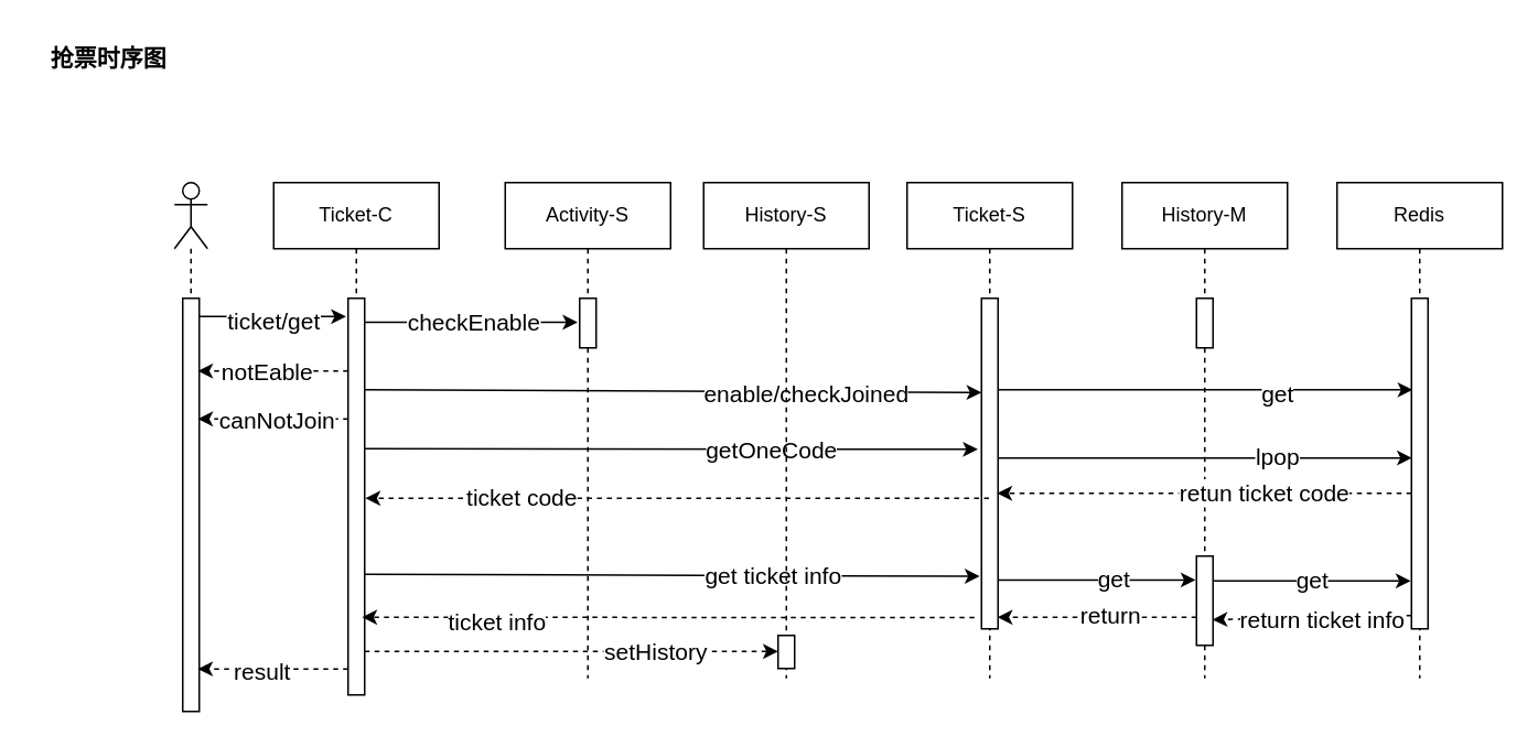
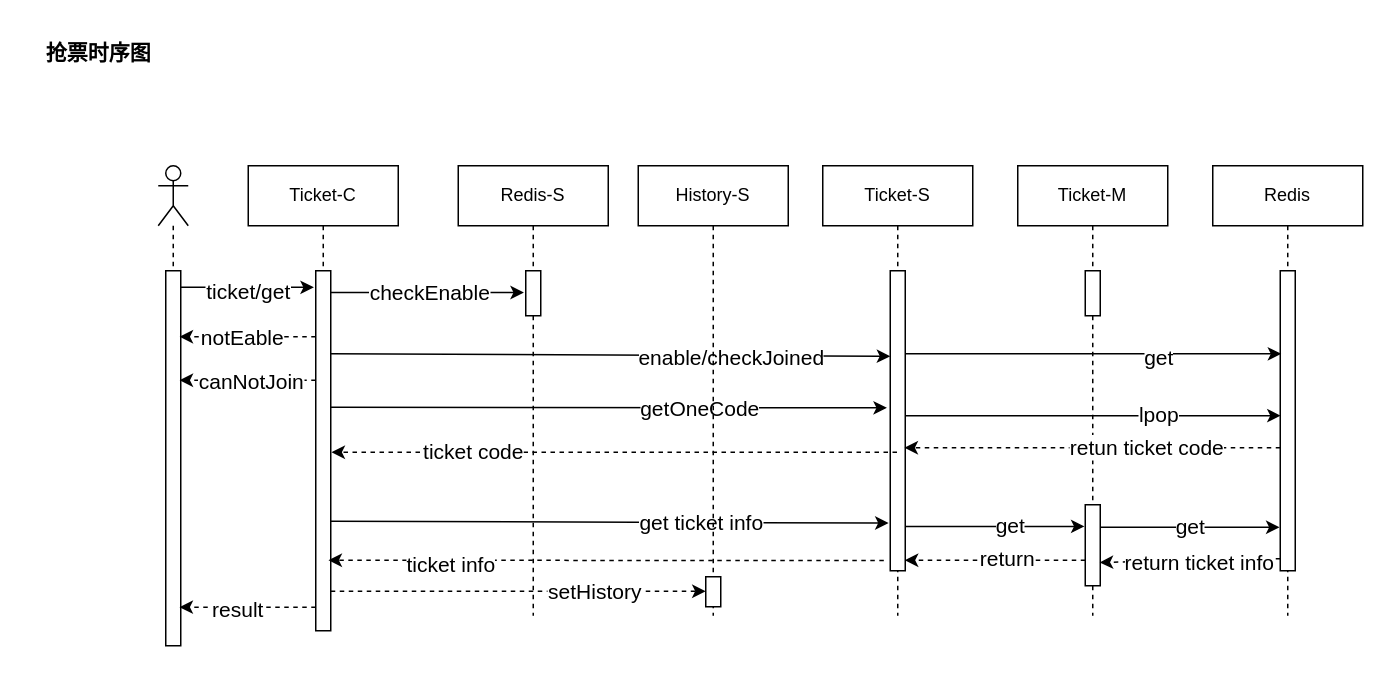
- <mxCell id="7" value="Activity-S" style="shape=umlLifeline;perimeter=lifelinePerimeter;whiteSpace=wrap;html=1;container=1;collapsible=0;recursiveResize=0;outlineConnect=0;" vertex="1" parent="1"><mxGeometry x="305" y="110" width="100" height="300" as="geometry" /></mxCell>
+ <mxCell id="7" value="Redis-S" style="shape=umlLifeline;perimeter=lifelinePerimeter;whiteSpace=wrap;html=1;container=1;collapsible=0;recursiveResize=0;outlineConnect=0;" vertex="1" parent="1"><mxGeometry x="305" y="110" width="100" height="300" as="geometry" /></mxCell>
- <mxCell id="13" value="History-M" style="shape=umlLifeline;perimeter=lifelinePerimeter;whiteSpace=wrap;html=1;container=1;collapsible=0;recursiveResize=0;outlineConnect=0;" vertex="1" parent="1"><mxGeometry x="678" y="110" width="100" height="300" as="geometry" /></mxCell>
+ <mxCell id="13" value="Ticket-M" style="shape=umlLifeline;perimeter=lifelinePerimeter;whiteSpace=wrap;html=1;container=1;collapsible=0;recursiveResize=0;outlineConnect=0;" vertex="1" parent="1"><mxGeometry x="678" y="110" width="100" height="300" as="geometry" /></mxCell>
